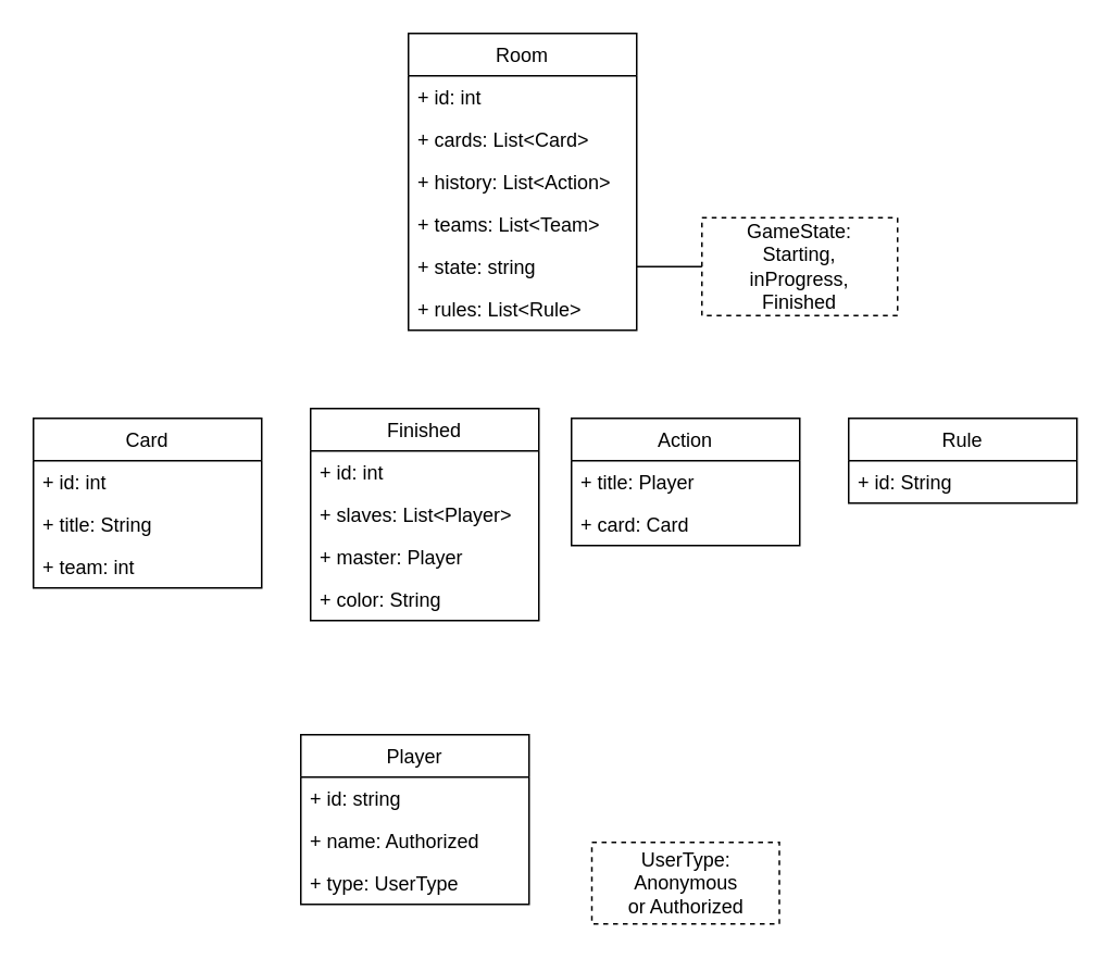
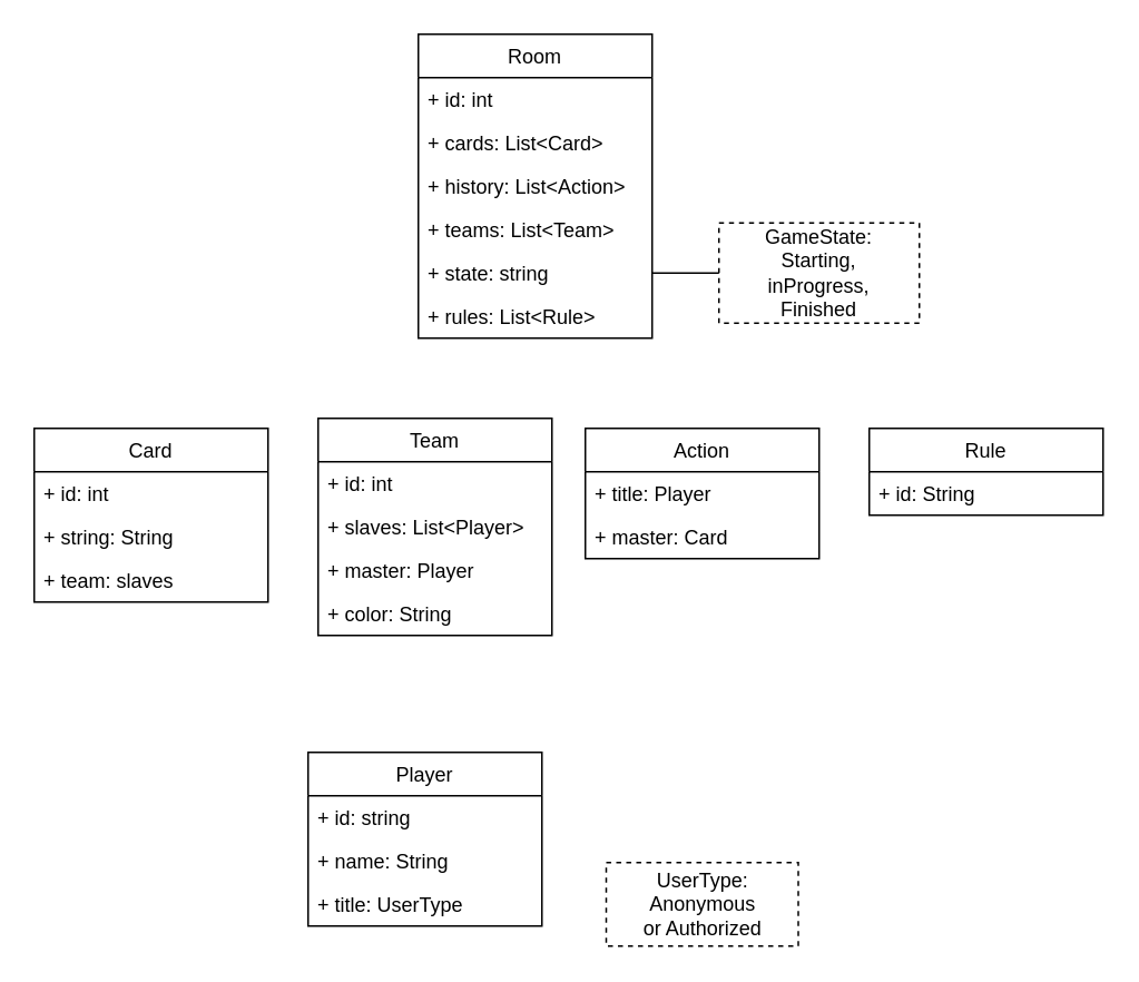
- <mxCell id="17" value="Finished" style="swimlane;fontStyle=0;childLayout=stackLayout;horizontal=1;startSize=26;fillColor=none;horizontalStack=0;resizeParent=1;resizeParentMax=0;resizeLast=0;collapsible=1;marginBottom=0;" vertex="1" parent="1"><mxGeometry x="190" y="250" width="140" height="130" as="geometry" /></mxCell>
+ <mxCell id="17" value="Team" style="swimlane;fontStyle=0;childLayout=stackLayout;horizontal=1;startSize=26;fillColor=none;horizontalStack=0;resizeParent=1;resizeParentMax=0;resizeLast=0;collapsible=1;marginBottom=0;" vertex="1" parent="1"><mxGeometry x="190" y="250" width="140" height="130" as="geometry" /></mxCell>
- <mxCell id="15" value="+ title: String" style="text;strokeColor=none;fillColor=none;align=left;verticalAlign=top;spacingLeft=4;spacingRight=4;overflow=hidden;rotatable=0;points=[[0,0.5],[1,0.5]];portConstraint=eastwest;" vertex="1" parent="13"><mxGeometry y="52" width="140" height="26" as="geometry" /></mxCell>
+ <mxCell id="15" value="+ string: String" style="text;strokeColor=none;fillColor=none;align=left;verticalAlign=top;spacingLeft=4;spacingRight=4;overflow=hidden;rotatable=0;points=[[0,0.5],[1,0.5]];portConstraint=eastwest;" vertex="1" parent="13"><mxGeometry y="52" width="140" height="26" as="geometry" /></mxCell>
- <mxCell id="24" value="+ card: Card" style="text;strokeColor=none;fillColor=none;align=left;verticalAlign=top;spacingLeft=4;spacingRight=4;overflow=hidden;rotatable=0;points=[[0,0.5],[1,0.5]];portConstraint=eastwest;" vertex="1" parent="22"><mxGeometry y="52" width="140" height="26" as="geometry" /></mxCell>
+ <mxCell id="24" value="+ master: Card" style="text;strokeColor=none;fillColor=none;align=left;verticalAlign=top;spacingLeft=4;spacingRight=4;overflow=hidden;rotatable=0;points=[[0,0.5],[1,0.5]];portConstraint=eastwest;" vertex="1" parent="22"><mxGeometry y="52" width="140" height="26" as="geometry" /></mxCell>
- <mxCell id="16" value="+ team: int" style="text;strokeColor=none;fillColor=none;align=left;verticalAlign=top;spacingLeft=4;spacingRight=4;overflow=hidden;rotatable=0;points=[[0,0.5],[1,0.5]];portConstraint=eastwest;" vertex="1" parent="13"><mxGeometry y="78" width="140" height="26" as="geometry" /></mxCell>
+ <mxCell id="16" value="+ team: slaves" style="text;strokeColor=none;fillColor=none;align=left;verticalAlign=top;spacingLeft=4;spacingRight=4;overflow=hidden;rotatable=0;points=[[0,0.5],[1,0.5]];portConstraint=eastwest;" vertex="1" parent="13"><mxGeometry y="78" width="140" height="26" as="geometry" /></mxCell>
- <mxCell id="11" value="+ name: Authorized" style="text;strokeColor=none;fillColor=none;align=left;verticalAlign=top;spacingLeft=4;spacingRight=4;overflow=hidden;rotatable=0;points=[[0,0.5],[1,0.5]];portConstraint=eastwest;" vertex="1" parent="9"><mxGeometry y="52" width="140" height="26" as="geometry" /></mxCell>
+ <mxCell id="11" value="+ name: String" style="text;strokeColor=none;fillColor=none;align=left;verticalAlign=top;spacingLeft=4;spacingRight=4;overflow=hidden;rotatable=0;points=[[0,0.5],[1,0.5]];portConstraint=eastwest;" vertex="1" parent="9"><mxGeometry y="52" width="140" height="26" as="geometry" /></mxCell>
- <mxCell id="12" value="+ type: UserType" style="text;strokeColor=none;fillColor=none;align=left;verticalAlign=top;spacingLeft=4;spacingRight=4;overflow=hidden;rotatable=0;points=[[0,0.5],[1,0.5]];portConstraint=eastwest;" vertex="1" parent="9"><mxGeometry y="78" width="140" height="26" as="geometry" /></mxCell>
+ <mxCell id="12" value="+ title: UserType" style="text;strokeColor=none;fillColor=none;align=left;verticalAlign=top;spacingLeft=4;spacingRight=4;overflow=hidden;rotatable=0;points=[[0,0.5],[1,0.5]];portConstraint=eastwest;" vertex="1" parent="9"><mxGeometry y="78" width="140" height="26" as="geometry" /></mxCell>
